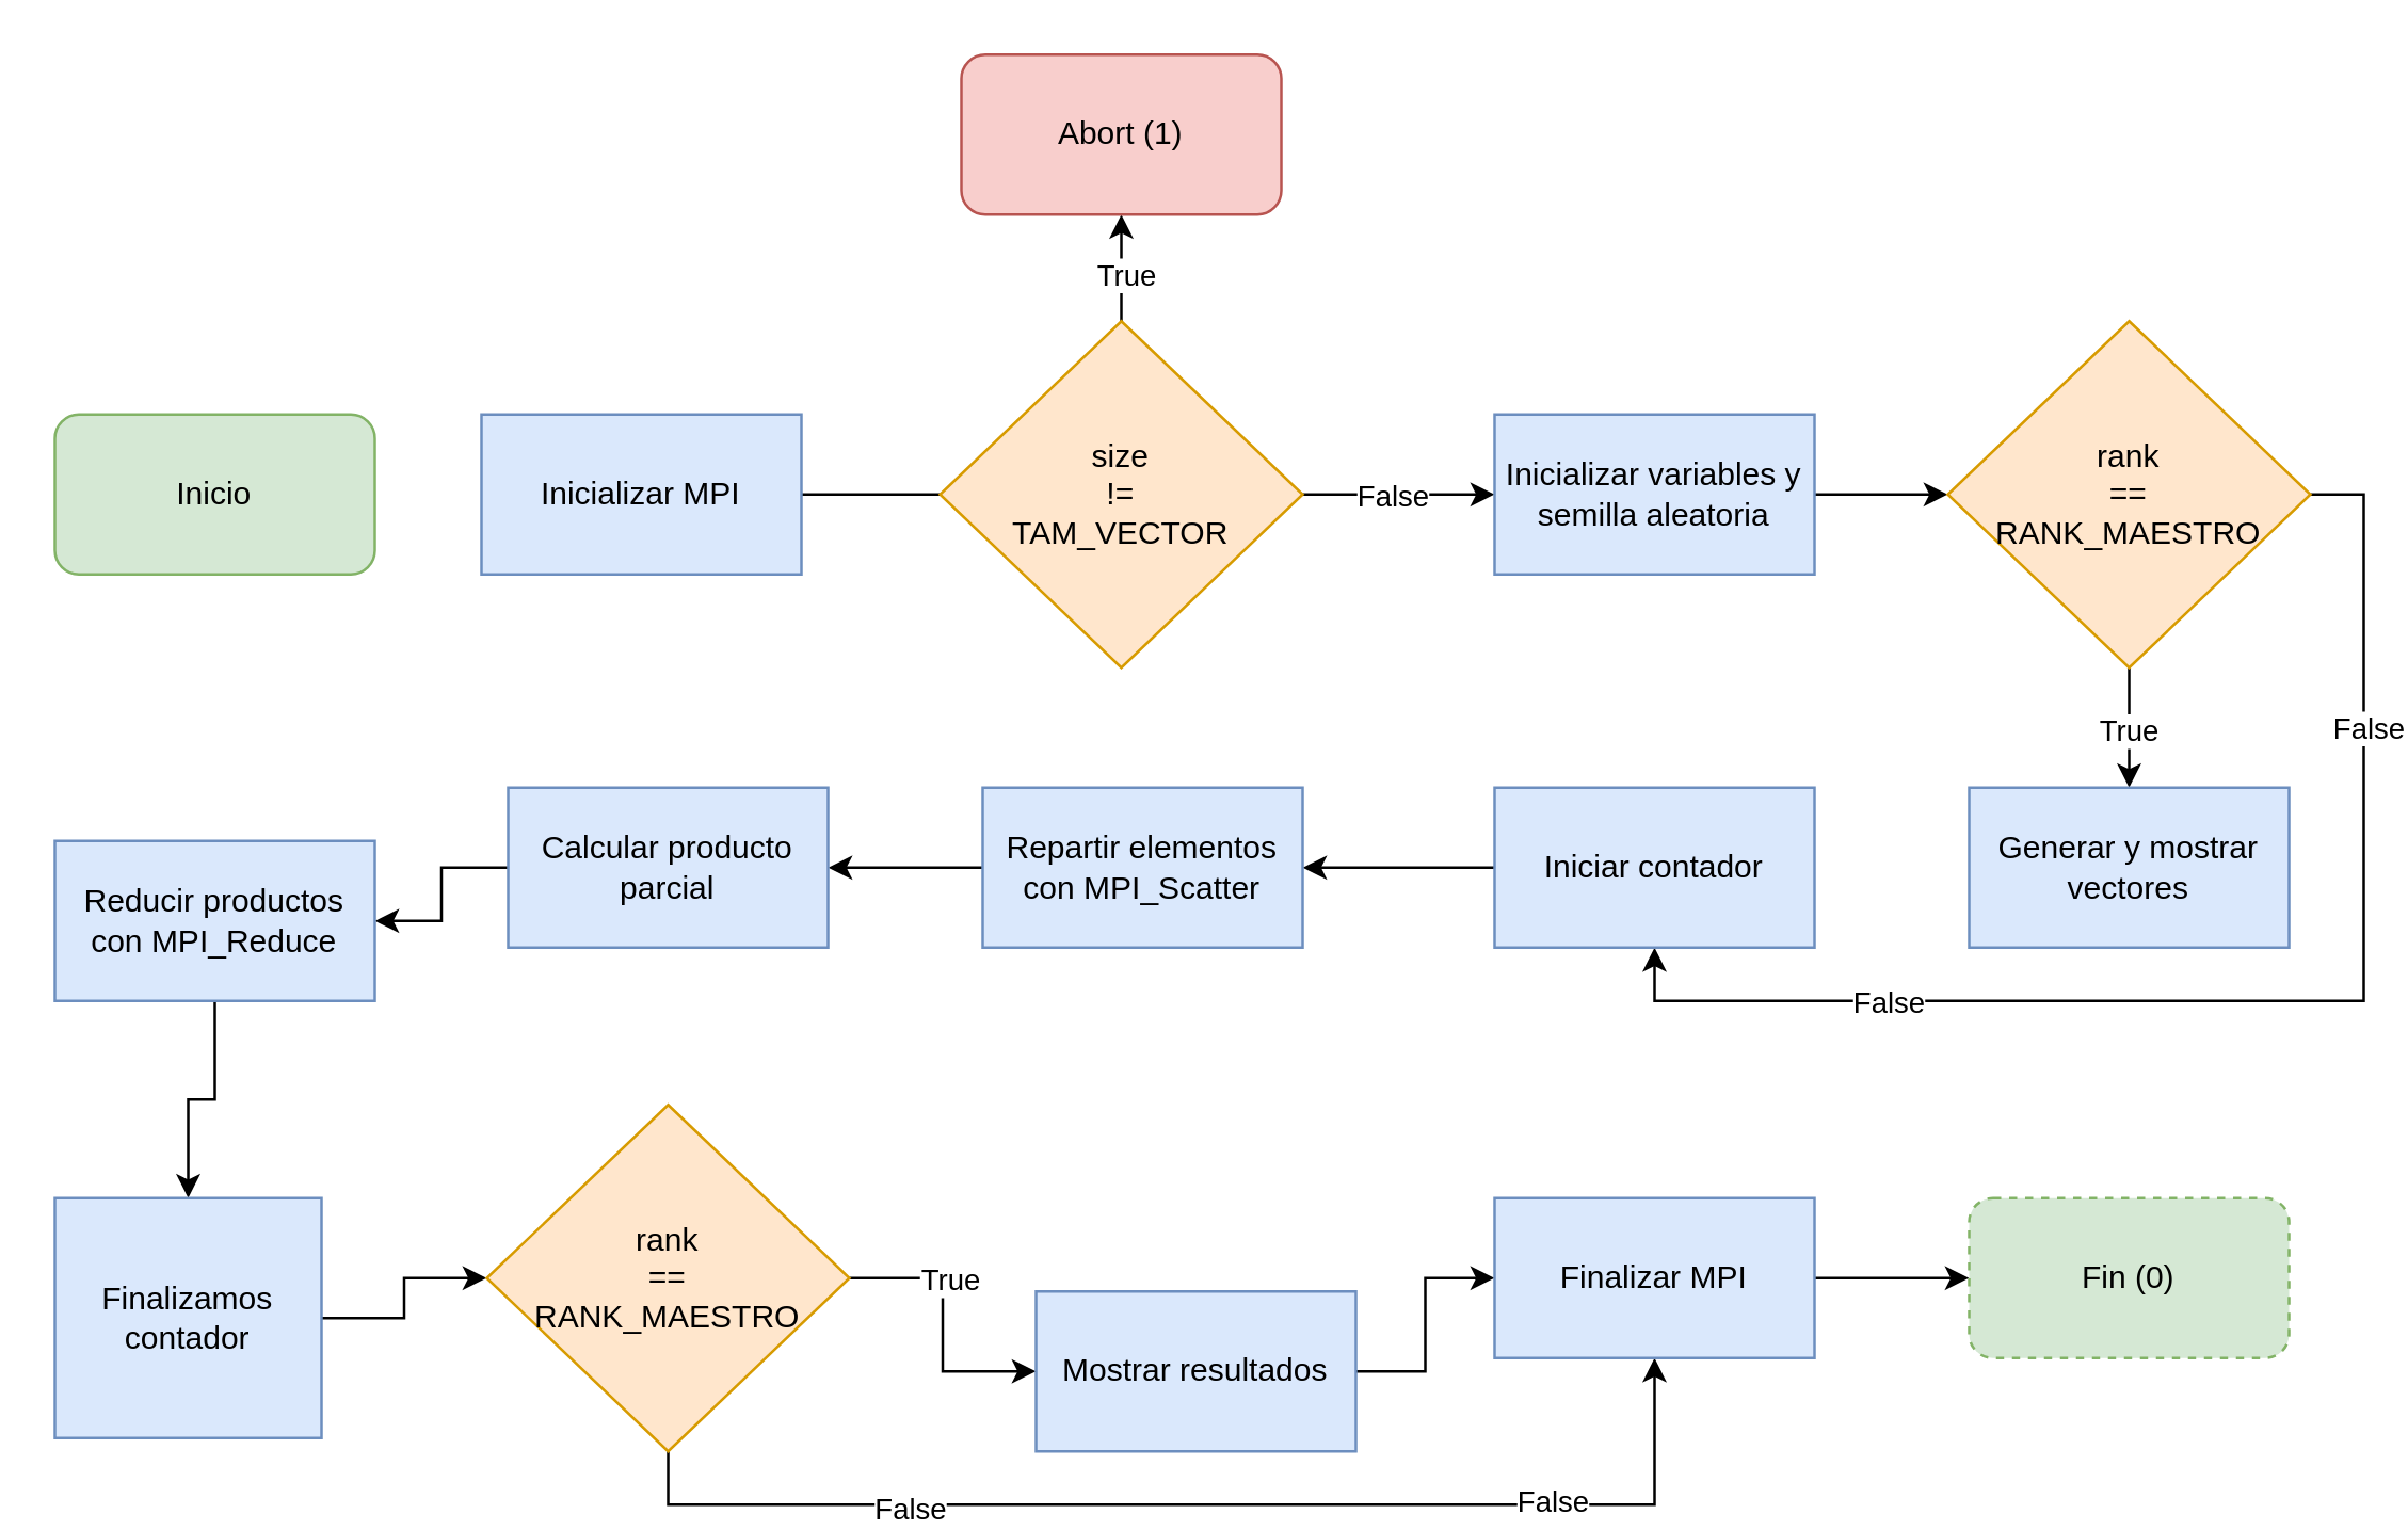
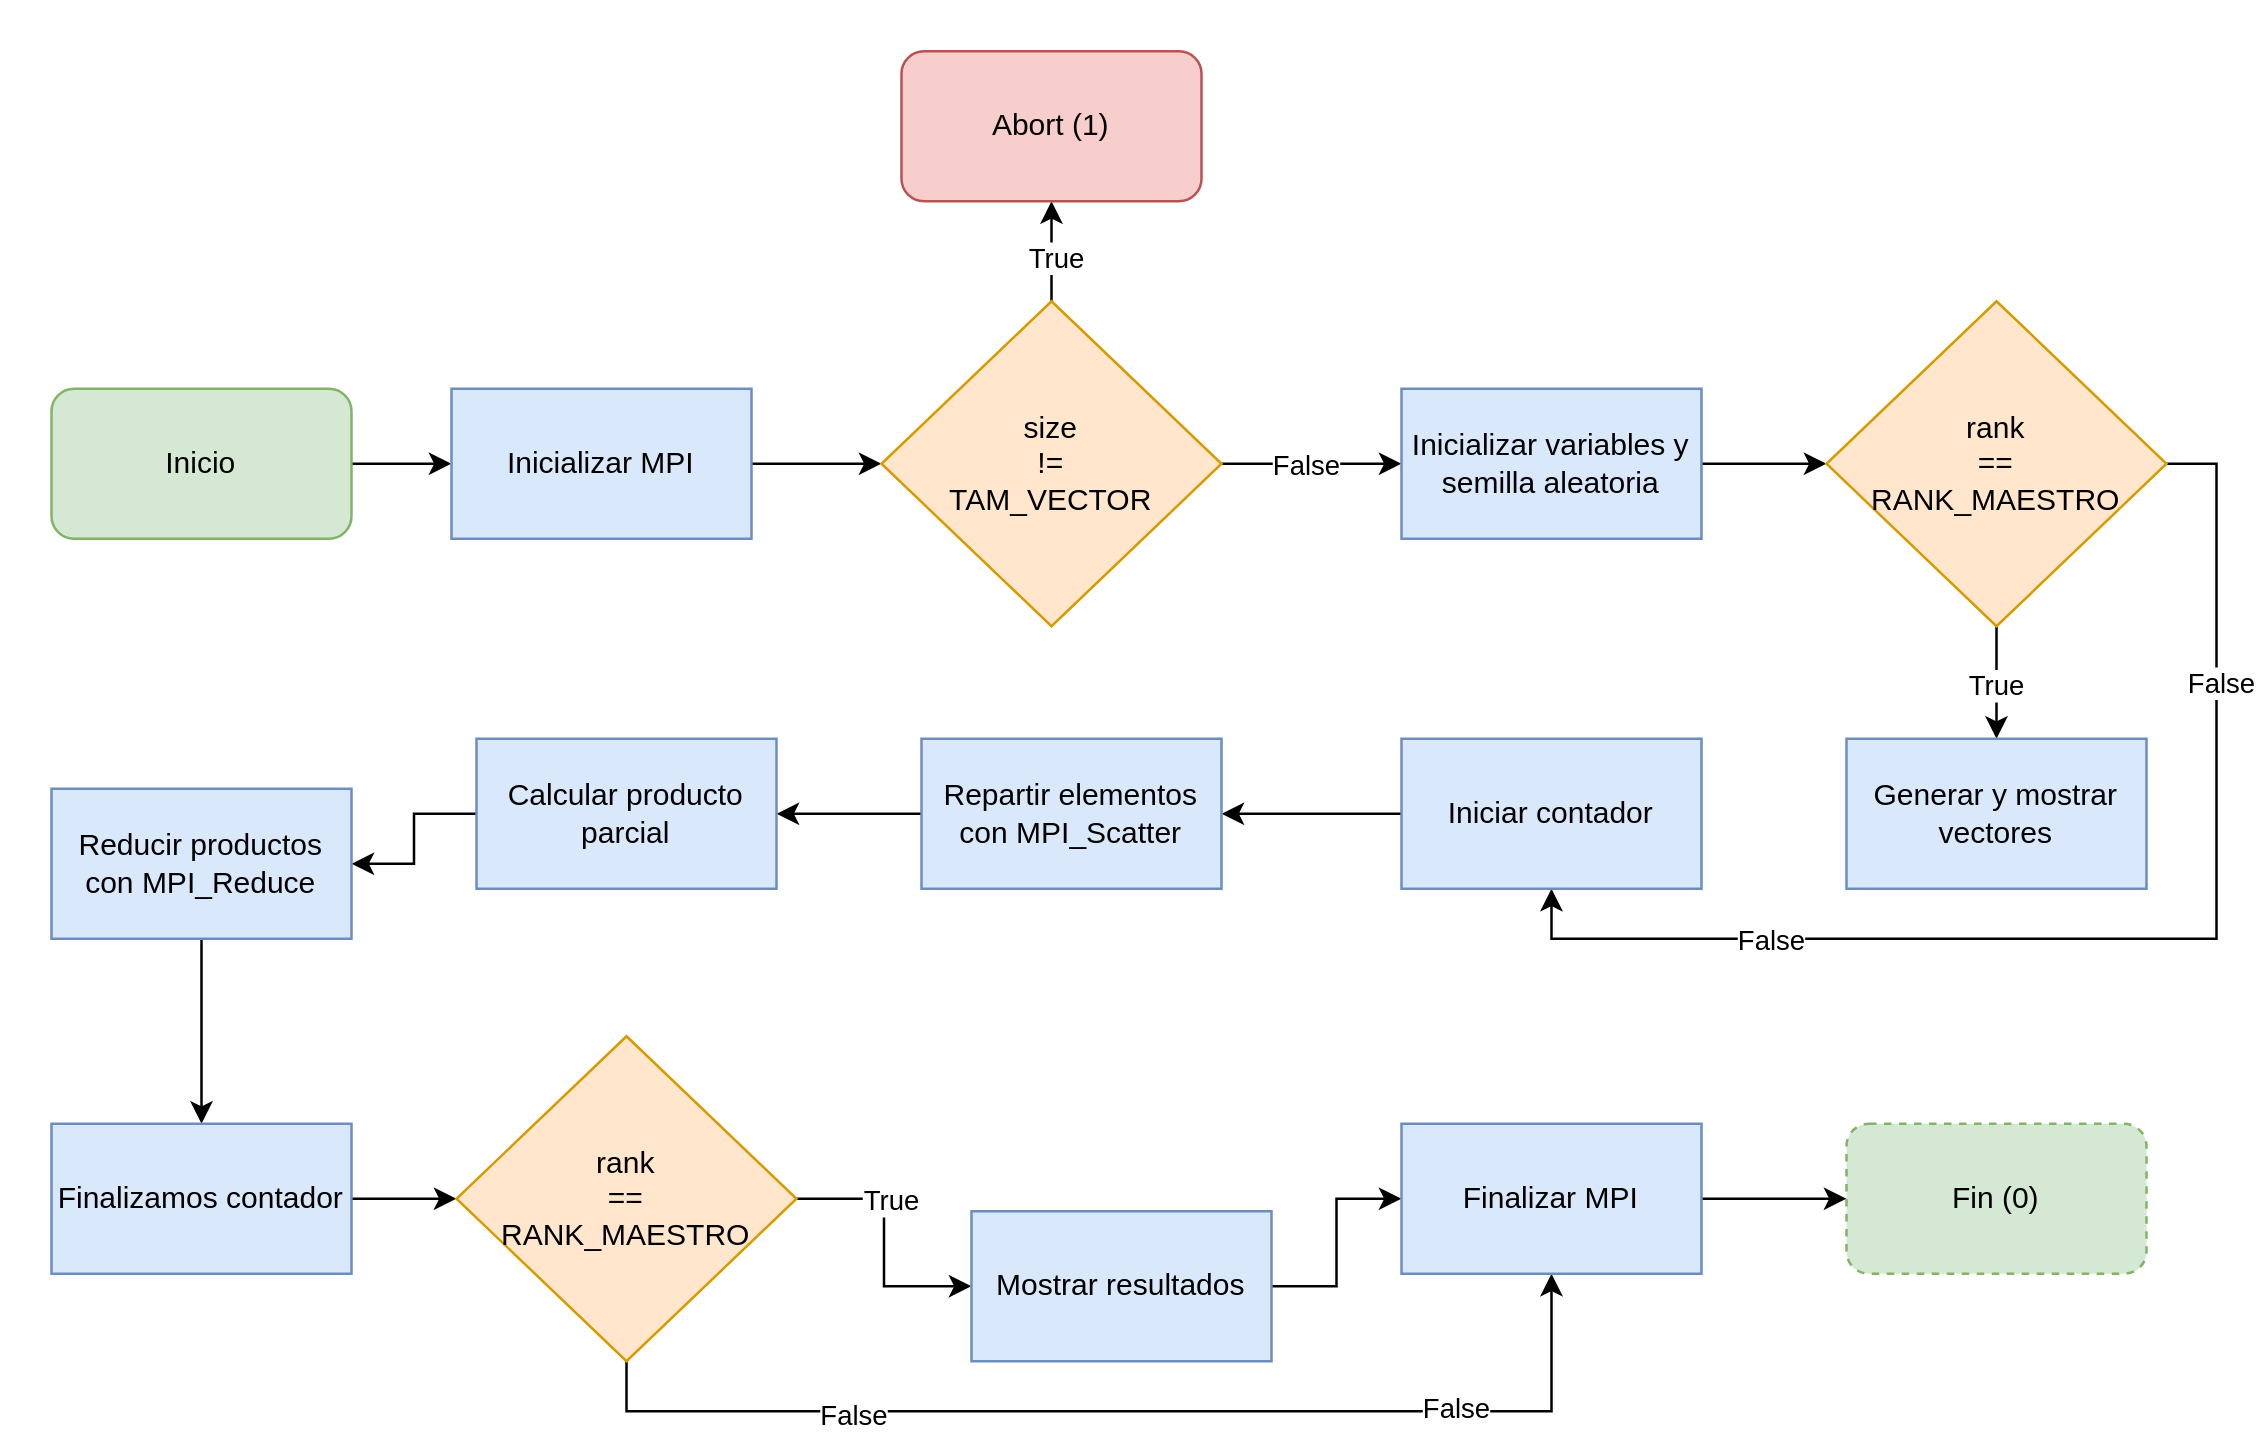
+ <mxCell id="2" value="" style="edgeStyle=orthogonalEdgeStyle;rounded=0;orthogonalLoop=1;jettySize=auto;html=1;" edge="1" parent="1" source="3" target="5"><mxGeometry relative="1" as="geometry" /></mxCell>
- <mxCell id="4" value="" style="edgeStyle=orthogonalEdgeStyle;rounded=0;orthogonalLoop=1;jettySize=auto;html=1;endArrow=none;" edge="1" parent="1" source="5" target="10"><mxGeometry relative="1" as="geometry" /></mxCell>
+ <mxCell id="4" value="" style="edgeStyle=orthogonalEdgeStyle;rounded=0;orthogonalLoop=1;jettySize=auto;html=1;" edge="1" parent="1" source="5" target="10"><mxGeometry relative="1" as="geometry" /></mxCell>
- <mxCell id="30" value="Finalizamos contador" style="rounded=0;whiteSpace=wrap;html=1;fillColor=#dae8fc;strokeColor=#6c8ebf;" vertex="1" parent="1"><mxGeometry x="20" y="449" width="100" height="90" as="geometry" /></mxCell>
+ <mxCell id="30" value="Finalizamos contador" style="rounded=0;whiteSpace=wrap;html=1;fillColor=#dae8fc;strokeColor=#6c8ebf;" vertex="1" parent="1"><mxGeometry x="20" y="449" width="120" height="60" as="geometry" /></mxCell>
